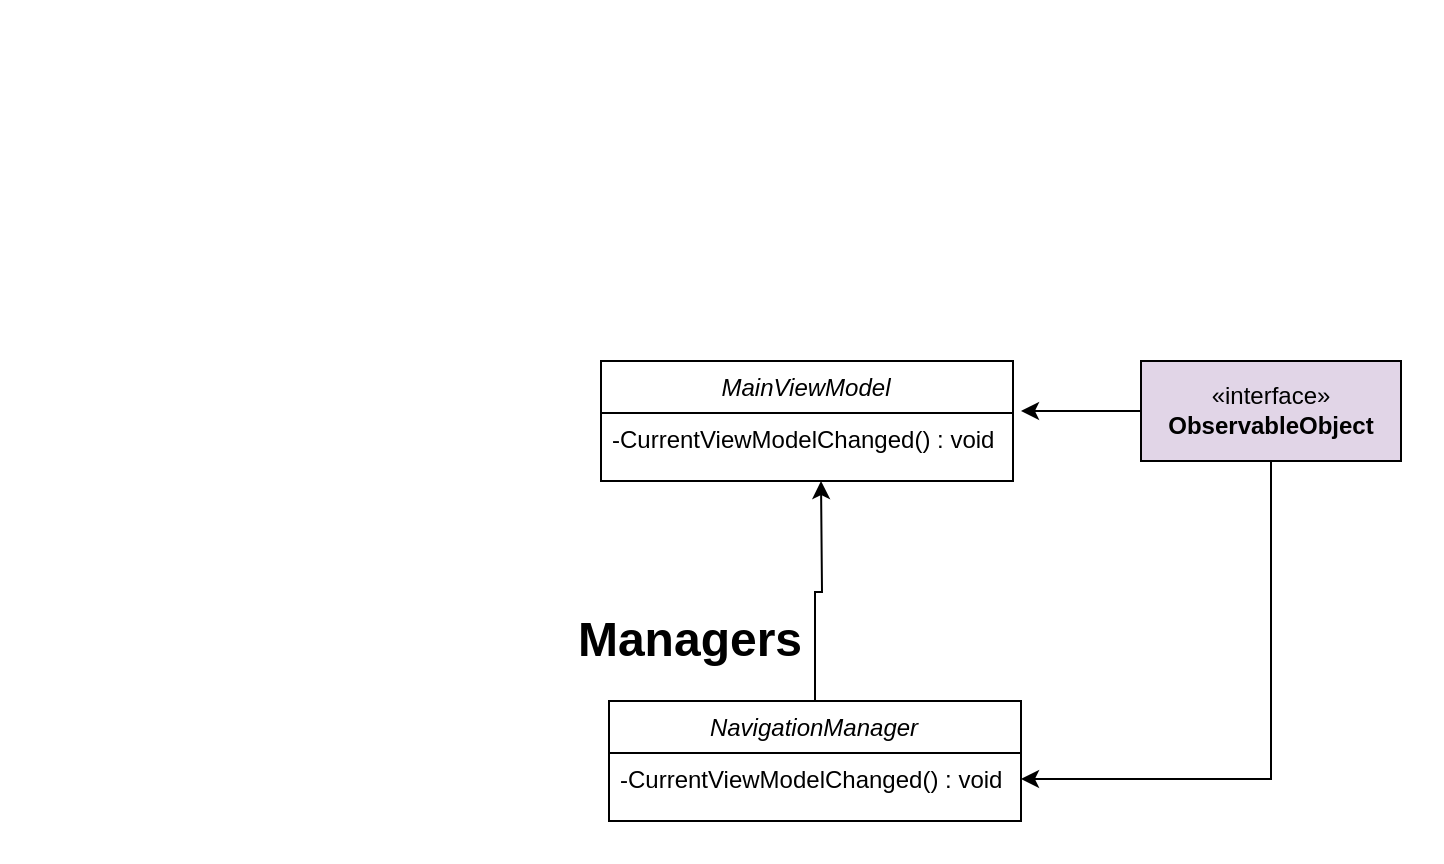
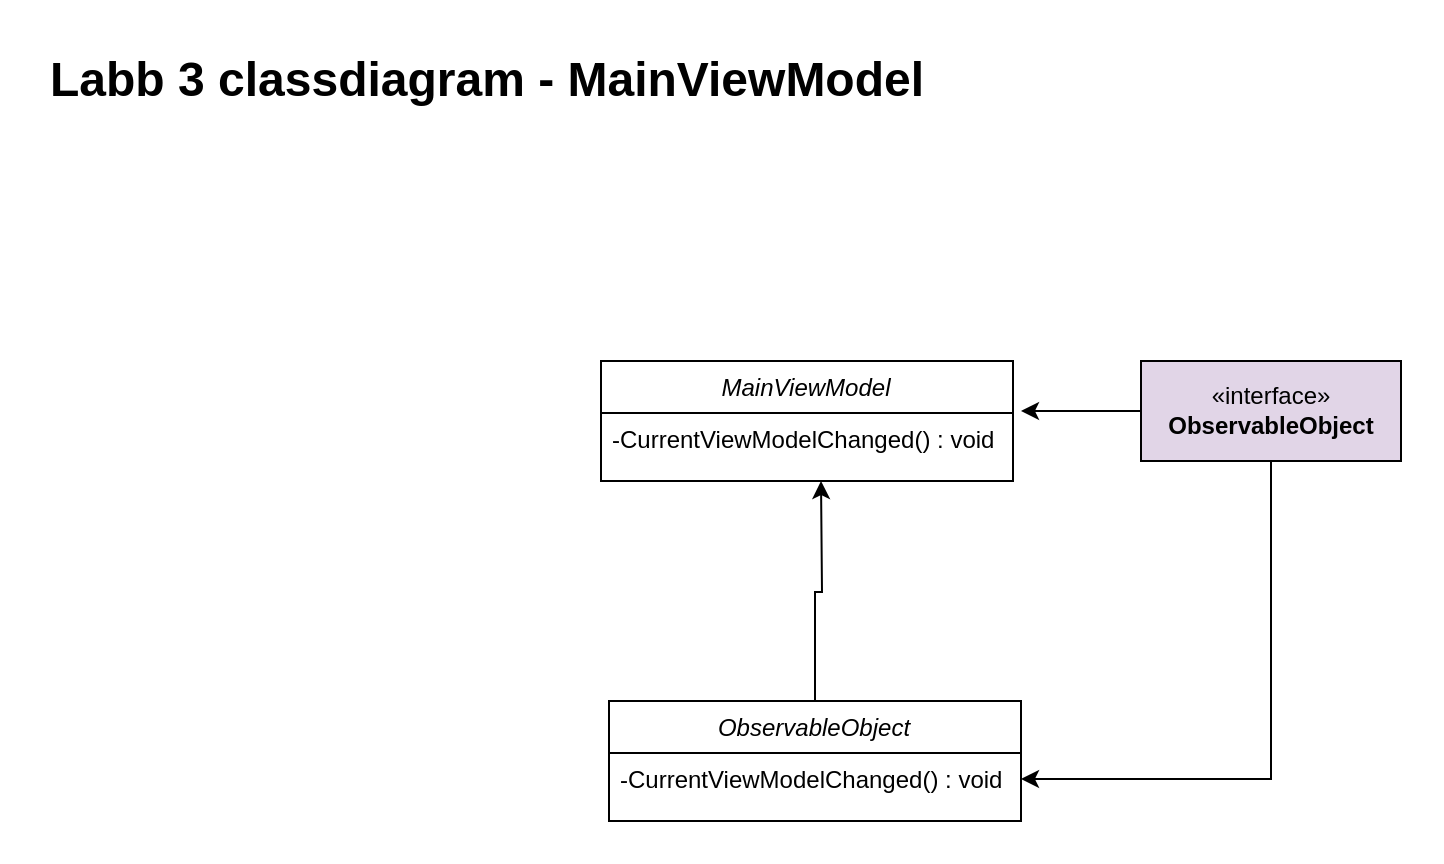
+ <mxCell id="2" value="&lt;h1&gt;Labb 3 classdiagram - MainViewModel&lt;/h1&gt;" style="text;html=1;strokeColor=none;fillColor=none;spacing=5;spacingTop=-20;whiteSpace=wrap;overflow=hidden;rounded=0;" vertex="1" parent="1"><mxGeometry x="20" y="20" width="650" height="50" as="geometry" /></mxCell>
- <mxCell id="5" value="&lt;h1&gt;Managers&lt;/h1&gt;" style="text;html=1;strokeColor=none;fillColor=none;spacing=5;spacingTop=-20;whiteSpace=wrap;overflow=hidden;rounded=0;align=center;" vertex="1" parent="1"><mxGeometry x="240" y="300" width="210" height="40" as="geometry" /></mxCell>
- <mxCell id="7" value="NavigationManager" style="swimlane;fontStyle=2;align=center;verticalAlign=top;childLayout=stackLayout;horizontal=1;startSize=26;horizontalStack=0;resizeParent=1;resizeLast=0;collapsible=1;marginBottom=0;rounded=0;shadow=0;strokeWidth=1;" vertex="1" parent="1"><mxGeometry x="304" y="350" width="206" height="60" as="geometry"><mxRectangle x="230" y="140" width="160" height="26" as="alternateBounds" /></mxGeometry></mxCell>
+ <mxCell id="7" value="ObservableObject" style="swimlane;fontStyle=2;align=center;verticalAlign=top;childLayout=stackLayout;horizontal=1;startSize=26;horizontalStack=0;resizeParent=1;resizeLast=0;collapsible=1;marginBottom=0;rounded=0;shadow=0;strokeWidth=1;" vertex="1" parent="1"><mxGeometry x="304" y="350" width="206" height="60" as="geometry"><mxRectangle x="230" y="140" width="160" height="26" as="alternateBounds" /></mxGeometry></mxCell>
